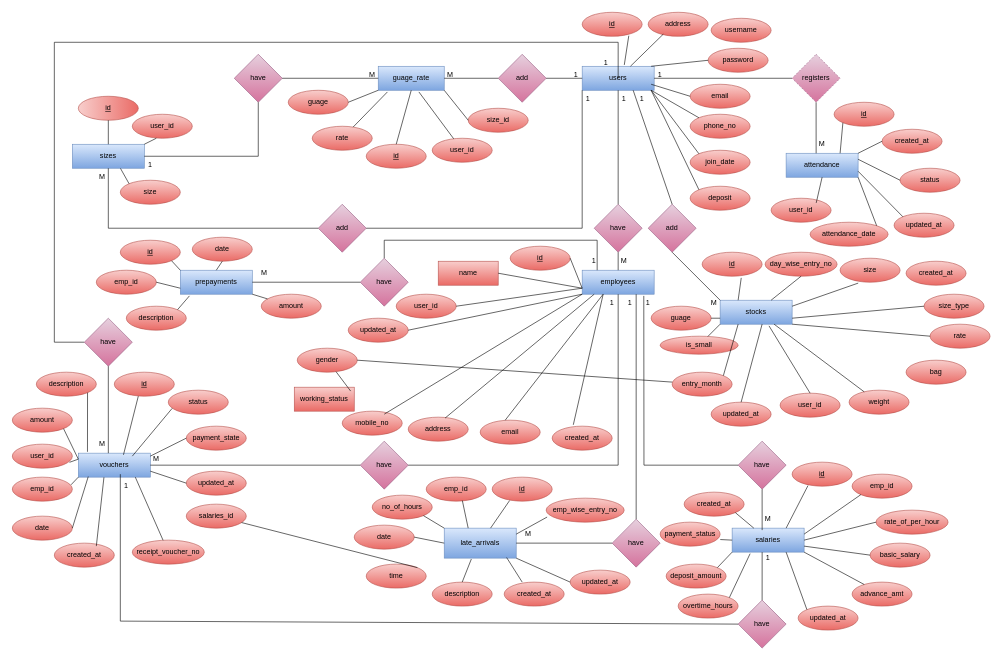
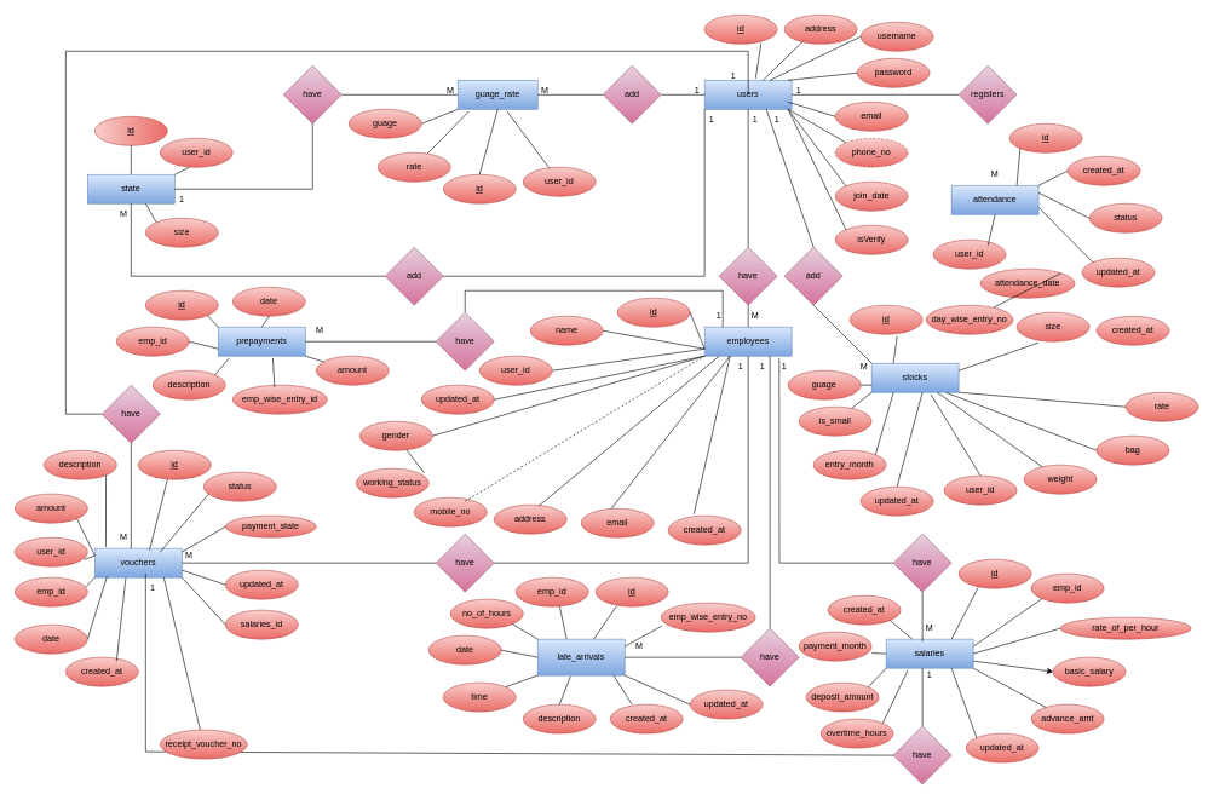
+ <mxCell id="113" value="" style="endArrow=none;html=1;rounded=0;entryX=0;entryY=0.5;entryDx=0;entryDy=0;exitX=0.75;exitY=0;exitDx=0;exitDy=0;" edge="1" parent="1" source="9" target="101"><mxGeometry width="50" height="50" relative="1" as="geometry"><mxPoint x="1360" y="430" as="sourcePoint" /><mxPoint x="1410" y="380" as="targetPoint" /></mxGeometry></mxCell>
- <mxCell id="39" value="registers" style="rhombus;whiteSpace=wrap;html=1;fillColor=#e6d0de;gradientColor=#d5739d;strokeColor=#996185;dashed=1;" vertex="1" parent="1"><mxGeometry x="1320" y="90" width="80" height="80" as="geometry" /></mxCell>
+ <mxCell id="39" value="registers" style="rhombus;whiteSpace=wrap;html=1;fillColor=#e6d0de;gradientColor=#d5739d;strokeColor=#996185;" vertex="1" parent="1"><mxGeometry x="1320" y="90" width="80" height="80" as="geometry" /></mxCell>
- <mxCell id="85" value="" style="endArrow=none;html=1;rounded=0;entryX=0;entryY=0.5;entryDx=0;entryDy=0;exitX=1;exitY=1;exitDx=0;exitDy=0;" edge="1" parent="1" source="4" target="79"><mxGeometry width="50" height="50" relative="1" as="geometry"><mxPoint x="700" y="290" as="sourcePoint" /><mxPoint x="750" y="240" as="targetPoint" /></mxGeometry></mxCell>
- <mxCell id="79" value="size_id" style="ellipse;whiteSpace=wrap;html=1;fillColor=#f8cecc;gradientColor=#ea6b66;strokeColor=#b85450;" vertex="1" parent="1"><mxGeometry x="780" y="180" width="100" height="40" as="geometry" /></mxCell>
- <mxCell id="104" value="phone_no" style="ellipse;whiteSpace=wrap;html=1;fillColor=#f8cecc;gradientColor=#ea6b66;strokeColor=#b85450;" vertex="1" parent="1"><mxGeometry x="1150" y="190" width="100" height="40" as="geometry" /></mxCell>
+ <mxCell id="104" value="phone_no" style="ellipse;whiteSpace=wrap;html=1;fillColor=#f8cecc;gradientColor=#ea6b66;strokeColor=#b85450;dashed=1;" vertex="1" parent="1"><mxGeometry x="1150" y="190" width="100" height="40" as="geometry" /></mxCell>
- <mxCell id="40" value="" style="endArrow=none;html=1;rounded=0;exitX=0.417;exitY=0;exitDx=0;exitDy=0;exitPerimeter=0;entryX=0.5;entryY=1;entryDx=0;entryDy=0;" edge="1" parent="1" source="37" target="39"><mxGeometry width="50" height="50" relative="1" as="geometry"><mxPoint x="1270" y="220" as="sourcePoint" /><mxPoint x="1270" y="170" as="targetPoint" /></mxGeometry></mxCell>
- <mxCell id="2" value="sizes" style="rounded=0;whiteSpace=wrap;html=1;fillColor=#dae8fc;gradientColor=#7ea6e0;strokeColor=#6c8ebf;" vertex="1" parent="1"><mxGeometry x="120" y="240" width="120" height="40" as="geometry" /></mxCell>
+ <mxCell id="2" value="state" style="rounded=0;whiteSpace=wrap;html=1;fillColor=#dae8fc;gradientColor=#7ea6e0;strokeColor=#6c8ebf;" vertex="1" parent="1"><mxGeometry x="120" y="240" width="120" height="40" as="geometry" /></mxCell>
- <mxCell id="107" value="deposit" style="ellipse;whiteSpace=wrap;html=1;fillColor=#f8cecc;gradientColor=#ea6b66;strokeColor=#b85450;" vertex="1" parent="1"><mxGeometry x="1150" y="310" width="100" height="40" as="geometry" /></mxCell>
+ <mxCell id="107" value="isVerify" style="ellipse;whiteSpace=wrap;html=1;fillColor=#f8cecc;gradientColor=#ea6b66;strokeColor=#b85450;" vertex="1" parent="1"><mxGeometry x="1150" y="310" width="100" height="40" as="geometry" /></mxCell>
- <mxCell id="184" value="" style="endArrow=none;html=1;rounded=0;entryX=1;entryY=1;entryDx=0;entryDy=0;exitX=1;exitY=0;exitDx=0;exitDy=0;" edge="1" parent="1" source="182" target="37"><mxGeometry width="50" height="50" relative="1" as="geometry"><mxPoint x="1520" y="490" as="sourcePoint" /><mxPoint x="1570" y="440" as="targetPoint" /></mxGeometry></mxCell>
+ <mxCell id="184" value="" style="endArrow=none;html=1;rounded=0;exitX=1;exitY=0;exitDx=0;exitDy=0;" edge="1" parent="1" source="182" target="191"><mxGeometry width="50" height="50" relative="1" as="geometry"><mxPoint x="1520" y="490" as="sourcePoint" /><mxPoint x="1570" y="440" as="targetPoint" /></mxGeometry></mxCell>
- <mxCell id="117" value="name" style="whiteSpace=wrap;html=1;fillColor=#f8cecc;gradientColor=#ea6b66;strokeColor=#b85450;rounded=0;" vertex="1" parent="1"><mxGeometry x="730" y="435" width="100" height="40" as="geometry" /></mxCell>
+ <mxCell id="117" value="name" style="ellipse;whiteSpace=wrap;html=1;fillColor=#f8cecc;gradientColor=#ea6b66;strokeColor=#b85450;" vertex="1" parent="1"><mxGeometry x="730" y="435" width="100" height="40" as="geometry" /></mxCell>
- <mxCell id="213" value="" style="endArrow=none;html=1;rounded=0;entryX=0.5;entryY=1;entryDx=0;entryDy=0;" edge="1" parent="1" source="59" target="191"><mxGeometry width="50" height="50" relative="1" as="geometry"><mxPoint x="1500" y="790" as="sourcePoint" /><mxPoint x="1550" y="740" as="targetPoint" /></mxGeometry></mxCell>
- <mxCell id="193" value="size_type" style="ellipse;whiteSpace=wrap;html=1;fillColor=#f8cecc;gradientColor=#ea6b66;strokeColor=#b85450;" vertex="1" parent="1"><mxGeometry x="1540" y="490" width="100" height="40" as="geometry" /></mxCell>
+ <mxCell id="95" value="" style="endArrow=none;html=1;rounded=0;exitX=0.444;exitY=0.069;exitDx=0;exitDy=0;exitPerimeter=0;entryX=0.627;entryY=1.069;entryDx=0;entryDy=0;entryPerimeter=0;" edge="1" parent="1" source="90" target="16"><mxGeometry width="50" height="50" relative="1" as="geometry"><mxPoint x="700" y="490" as="sourcePoint" /><mxPoint x="750" y="440" as="targetPoint" /></mxGeometry></mxCell>
- <mxCell id="203" value="" style="endArrow=none;html=1;rounded=0;entryX=0;entryY=0.5;entryDx=0;entryDy=0;exitX=1;exitY=0.75;exitDx=0;exitDy=0;" edge="1" parent="1" source="59" target="193"><mxGeometry width="50" height="50" relative="1" as="geometry"><mxPoint x="1270" y="630" as="sourcePoint" /><mxPoint x="1320" y="580" as="targetPoint" /></mxGeometry></mxCell>
+ <mxCell id="90" value="emp_wise_entry_id" style="ellipse;whiteSpace=wrap;html=1;fillColor=#f8cecc;gradientColor=#ea6b66;strokeColor=#b85450;fontColor=light-dark(#000000, #f2f2f2);" vertex="1" parent="1"><mxGeometry x="320" y="530" width="130" height="40" as="geometry" /></mxCell>
- <mxCell id="198" value="is_small" style="ellipse;whiteSpace=wrap;html=1;fillColor=#f8cecc;gradientColor=#ea6b66;strokeColor=#b85450;" vertex="1" parent="1"><mxGeometry x="1100" y="560" width="130" height="30" as="geometry" /></mxCell>
+ <mxCell id="198" value="is_small" style="ellipse;whiteSpace=wrap;html=1;fillColor=#f8cecc;gradientColor=#ea6b66;strokeColor=#b85450;" vertex="1" parent="1"><mxGeometry x="1100" y="560" width="100" height="40" as="geometry" /></mxCell>
+ <mxCell id="205" value="" style="endArrow=none;html=1;rounded=0;entryX=0;entryY=0.5;entryDx=0;entryDy=0;exitX=0.856;exitY=1.006;exitDx=0;exitDy=0;exitPerimeter=0;" edge="1" parent="1" source="59" target="195"><mxGeometry width="50" height="50" relative="1" as="geometry"><mxPoint x="1280" y="610" as="sourcePoint" /><mxPoint x="1330" y="560" as="targetPoint" /></mxGeometry></mxCell>
- <mxCell id="132" value="" style="endArrow=none;html=1;rounded=0;entryX=0;entryY=1;entryDx=0;entryDy=0;exitX=0.7;exitY=0.125;exitDx=0;exitDy=0;exitPerimeter=0;" edge="1" parent="1" source="119" target="17"><mxGeometry width="50" height="50" relative="1" as="geometry"><mxPoint x="840" y="650" as="sourcePoint" /><mxPoint x="890" y="600" as="targetPoint" /></mxGeometry></mxCell>
+ <mxCell id="132" value="" style="endArrow=none;html=1;rounded=0;entryX=0;entryY=1;entryDx=0;entryDy=0;exitX=0.7;exitY=0.125;exitDx=0;exitDy=0;exitPerimeter=0;dashed=1;" edge="1" parent="1" source="119" target="17"><mxGeometry width="50" height="50" relative="1" as="geometry"><mxPoint x="840" y="650" as="sourcePoint" /><mxPoint x="890" y="600" as="targetPoint" /></mxGeometry></mxCell>
- <mxCell id="130" value="" style="endArrow=none;html=1;rounded=0;exitX=1;exitY=0.5;exitDx=0;exitDy=0;" edge="1" parent="1" source="121" target="199"><mxGeometry width="50" height="50" relative="1" as="geometry"><mxPoint x="870" y="590" as="sourcePoint" /><mxPoint x="920" y="540" as="targetPoint" /></mxGeometry></mxCell>
+ <mxCell id="130" value="" style="endArrow=none;html=1;rounded=0;entryX=0;entryY=1;entryDx=0;entryDy=0;exitX=1;exitY=0.5;exitDx=0;exitDy=0;" edge="1" parent="1" source="121" target="17"><mxGeometry width="50" height="50" relative="1" as="geometry"><mxPoint x="870" y="590" as="sourcePoint" /><mxPoint x="920" y="540" as="targetPoint" /></mxGeometry></mxCell>
- <mxCell id="122" value="working_status" style="whiteSpace=wrap;html=1;fillColor=#f8cecc;gradientColor=#ea6b66;strokeColor=#b85450;rounded=0;" vertex="1" parent="1"><mxGeometry x="490" y="645" width="100" height="40" as="geometry" /></mxCell>
+ <mxCell id="122" value="working_status" style="ellipse;whiteSpace=wrap;html=1;fillColor=#f8cecc;gradientColor=#ea6b66;strokeColor=#b85450;" vertex="1" parent="1"><mxGeometry x="490" y="645" width="100" height="40" as="geometry" /></mxCell>
- <mxCell id="196" value="weight" style="ellipse;whiteSpace=wrap;html=1;fillColor=#f8cecc;gradientColor=#ea6b66;strokeColor=#b85450;" vertex="1" parent="1"><mxGeometry x="1415" y="650" width="100" height="40" as="geometry" /></mxCell>
+ <mxCell id="196" value="weight" style="ellipse;whiteSpace=wrap;html=1;fillColor=#f8cecc;gradientColor=#ea6b66;strokeColor=#b85450;" vertex="1" parent="1"><mxGeometry x="1410" y="640" width="100" height="40" as="geometry" /></mxCell>
- <mxCell id="138" value="payment_state" style="ellipse;whiteSpace=wrap;html=1;fillColor=#f8cecc;gradientColor=#ea6b66;strokeColor=#b85450;" vertex="1" parent="1"><mxGeometry x="310" y="710" width="100" height="40" as="geometry" /></mxCell>
+ <mxCell id="138" value="payment_state" style="ellipse;whiteSpace=wrap;html=1;fillColor=#f8cecc;gradientColor=#ea6b66;strokeColor=#b85450;" vertex="1" parent="1"><mxGeometry x="310" y="710" width="125" height="30" as="geometry" /></mxCell>
+ <mxCell id="152" value="" style="endArrow=none;html=1;rounded=0;entryX=0;entryY=0.5;entryDx=0;entryDy=0;exitX=1;exitY=1;exitDx=0;exitDy=0;" edge="1" parent="1" source="28" target="147"><mxGeometry width="50" height="50" relative="1" as="geometry"><mxPoint x="490" y="920" as="sourcePoint" /><mxPoint x="465" y="1018" as="targetPoint" /></mxGeometry></mxCell>
- <mxCell id="224" value="rate_of_per_hour" style="ellipse;whiteSpace=wrap;html=1;fillColor=#f8cecc;gradientColor=#ea6b66;strokeColor=#b85450;" vertex="1" parent="1"><mxGeometry x="1460" y="850" width="120" height="40" as="geometry" /></mxCell>
+ <mxCell id="224" value="rate_of_per_hour" style="ellipse;whiteSpace=wrap;html=1;fillColor=#f8cecc;gradientColor=#ea6b66;strokeColor=#b85450;" vertex="1" parent="1"><mxGeometry x="1460" y="850" width="180" height="30" as="geometry" /></mxCell>
- <mxCell id="219" value="payment_status" style="ellipse;whiteSpace=wrap;html=1;fillColor=#f8cecc;gradientColor=#ea6b66;strokeColor=#b85450;" vertex="1" parent="1"><mxGeometry x="1100" y="870" width="100" height="40" as="geometry" /></mxCell>
+ <mxCell id="219" value="payment_month" style="ellipse;whiteSpace=wrap;html=1;fillColor=#f8cecc;gradientColor=#ea6b66;strokeColor=#b85450;" vertex="1" parent="1"><mxGeometry x="1100" y="870" width="100" height="40" as="geometry" /></mxCell>
- <mxCell id="174" value="" style="endArrow=none;html=1;rounded=0;exitX=1;exitY=0;exitDx=0;exitDy=0;" edge="1" parent="1" source="164" target="147"><mxGeometry width="50" height="50" relative="1" as="geometry"><mxPoint x="480" y="960" as="sourcePoint" /><mxPoint x="532" y="932" as="targetPoint" /></mxGeometry></mxCell>
+ <mxCell id="174" value="" style="endArrow=none;html=1;rounded=0;entryX=0;entryY=1;entryDx=0;entryDy=0;exitX=1;exitY=0;exitDx=0;exitDy=0;" edge="1" parent="1" source="164" target="58"><mxGeometry width="50" height="50" relative="1" as="geometry"><mxPoint x="480" y="960" as="sourcePoint" /><mxPoint x="532" y="932" as="targetPoint" /></mxGeometry></mxCell>
- <mxCell id="146" value="receipt_voucher_no" style="ellipse;whiteSpace=wrap;html=1;fillColor=#f8cecc;gradientColor=#ea6b66;strokeColor=#b85450;" vertex="1" parent="1"><mxGeometry x="220" y="900" width="120" height="40" as="geometry" /></mxCell>
+ <mxCell id="146" value="receipt_voucher_no" style="ellipse;whiteSpace=wrap;html=1;fillColor=#f8cecc;gradientColor=#ea6b66;strokeColor=#b85450;" vertex="1" parent="1"><mxGeometry x="220" y="1005" width="120" height="40" as="geometry" /></mxCell>
- <mxCell id="227" value="" style="endArrow=none;html=1;rounded=0;entryX=0;entryY=0.5;entryDx=0;entryDy=0;exitX=1;exitY=0.75;exitDx=0;exitDy=0;" edge="1" parent="1" source="47" target="217"><mxGeometry width="50" height="50" relative="1" as="geometry"><mxPoint x="1360" y="960" as="sourcePoint" /><mxPoint x="1410" y="910" as="targetPoint" /></mxGeometry></mxCell>
+ <mxCell id="227" value="" style="endArrow=classic;html=1;rounded=0;entryX=0;entryY=0.5;entryDx=0;entryDy=0;exitX=1;exitY=0.75;exitDx=0;exitDy=0;" edge="1" parent="1" source="47" target="217"><mxGeometry width="50" height="50" relative="1" as="geometry"><mxPoint x="1360" y="960" as="sourcePoint" /><mxPoint x="1410" y="910" as="targetPoint" /></mxGeometry></mxCell>
